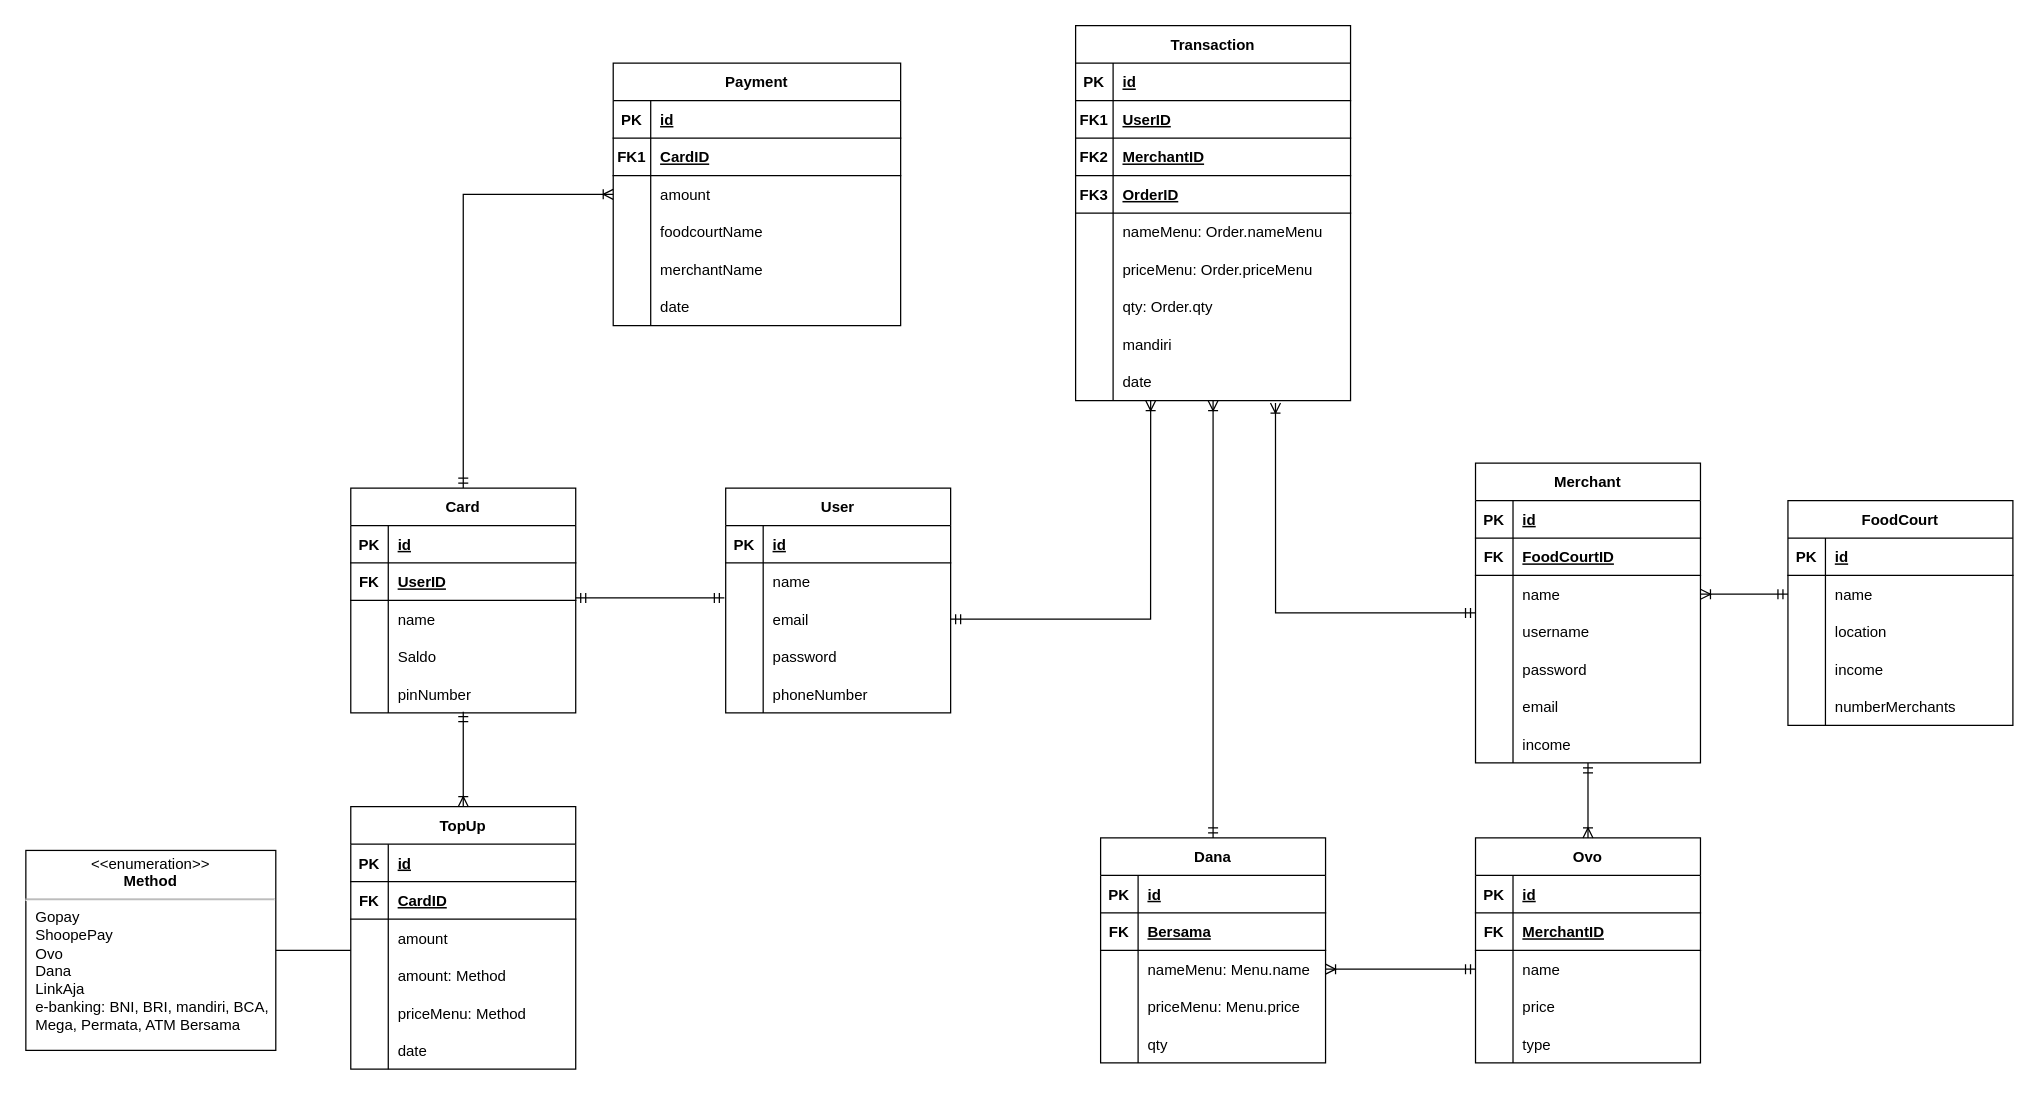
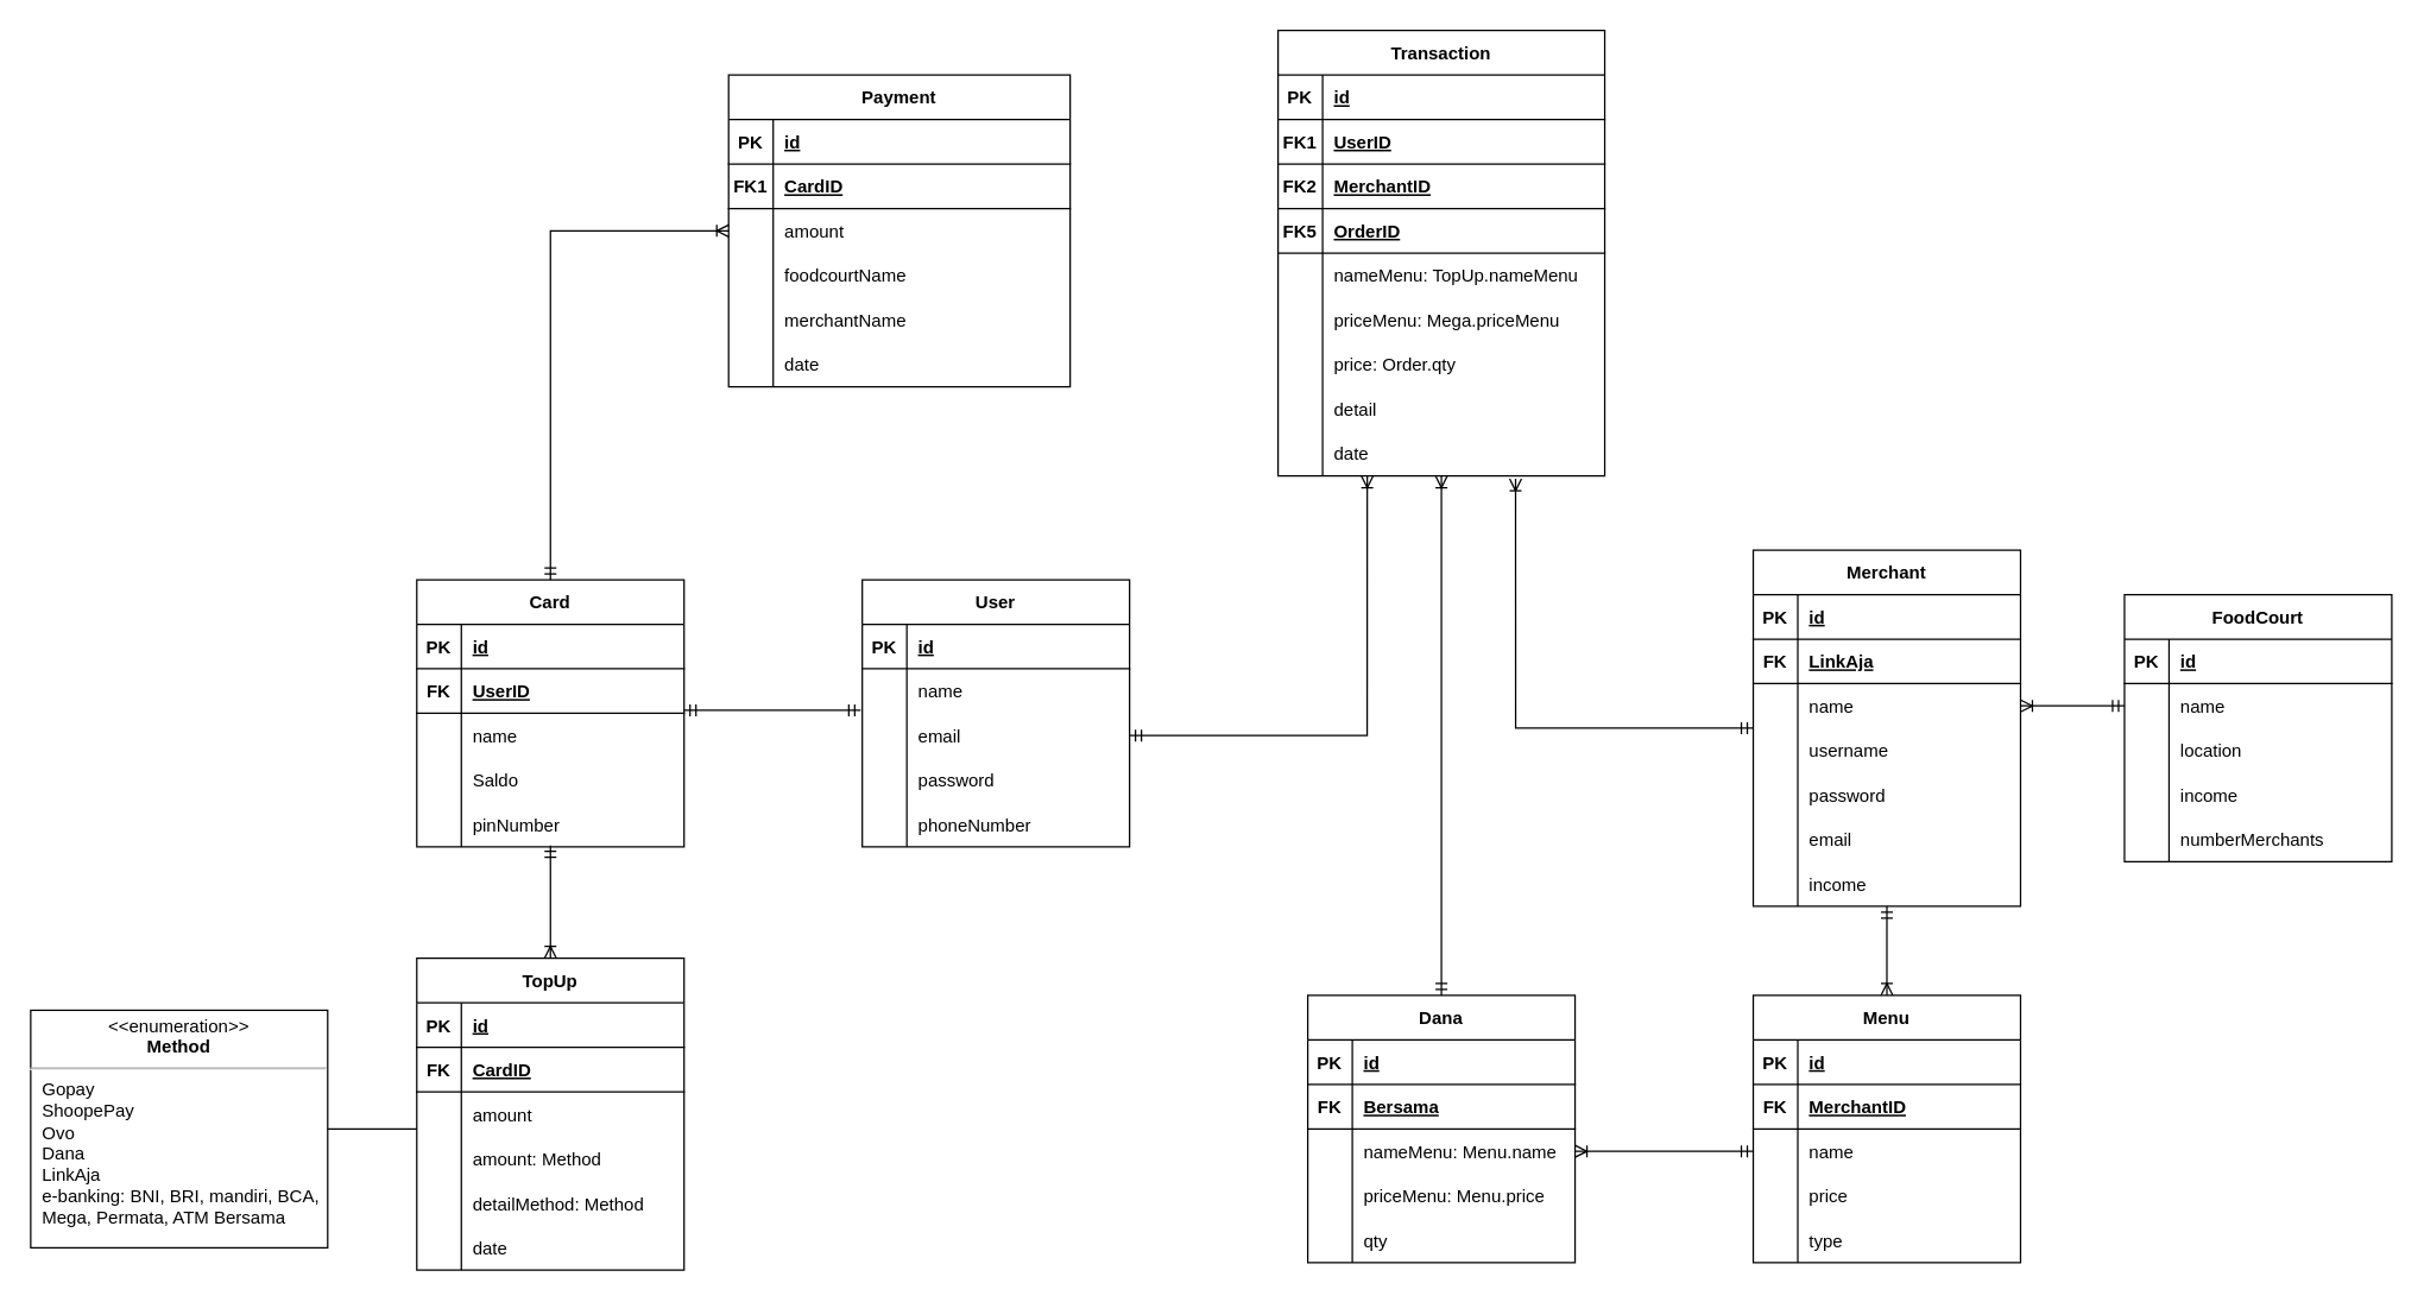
- <mxCell id="156" value="FK3" style="shape=partialRectangle;connectable=0;fillColor=none;top=0;left=0;bottom=0;right=0;fontStyle=1;overflow=hidden;" parent="155" vertex="1"><mxGeometry width="30" height="30" as="geometry"><mxRectangle width="30" height="30" as="alternateBounds" /></mxGeometry></mxCell>
+ <mxCell id="156" value="FK5" style="shape=partialRectangle;connectable=0;fillColor=none;top=0;left=0;bottom=0;right=0;fontStyle=1;overflow=hidden;" parent="155" vertex="1"><mxGeometry width="30" height="30" as="geometry"><mxRectangle width="30" height="30" as="alternateBounds" /></mxGeometry></mxCell>
- <mxCell id="160" value="nameMenu: Order.nameMenu" style="shape=partialRectangle;connectable=0;fillColor=none;top=0;left=0;bottom=0;right=0;align=left;spacingLeft=6;overflow=hidden;" parent="158" vertex="1"><mxGeometry x="30" width="190" height="30" as="geometry"><mxRectangle width="190" height="30" as="alternateBounds" /></mxGeometry></mxCell>
+ <mxCell id="160" value="nameMenu: TopUp.nameMenu" style="shape=partialRectangle;connectable=0;fillColor=none;top=0;left=0;bottom=0;right=0;align=left;spacingLeft=6;overflow=hidden;" parent="158" vertex="1"><mxGeometry x="30" width="190" height="30" as="geometry"><mxRectangle width="190" height="30" as="alternateBounds" /></mxGeometry></mxCell>
- <mxCell id="163" value="priceMenu: Order.priceMenu" style="shape=partialRectangle;connectable=0;fillColor=none;top=0;left=0;bottom=0;right=0;align=left;spacingLeft=6;overflow=hidden;" parent="161" vertex="1"><mxGeometry x="30" width="190" height="30" as="geometry"><mxRectangle width="190" height="30" as="alternateBounds" /></mxGeometry></mxCell>
+ <mxCell id="163" value="priceMenu: Mega.priceMenu" style="shape=partialRectangle;connectable=0;fillColor=none;top=0;left=0;bottom=0;right=0;align=left;spacingLeft=6;overflow=hidden;" parent="161" vertex="1"><mxGeometry x="30" width="190" height="30" as="geometry"><mxRectangle width="190" height="30" as="alternateBounds" /></mxGeometry></mxCell>
- <mxCell id="166" value="qty: Order.qty" style="shape=partialRectangle;connectable=0;fillColor=none;top=0;left=0;bottom=0;right=0;align=left;spacingLeft=6;overflow=hidden;" parent="164" vertex="1"><mxGeometry x="30" width="190" height="30" as="geometry"><mxRectangle width="190" height="30" as="alternateBounds" /></mxGeometry></mxCell>
+ <mxCell id="166" value="price: Order.qty" style="shape=partialRectangle;connectable=0;fillColor=none;top=0;left=0;bottom=0;right=0;align=left;spacingLeft=6;overflow=hidden;" parent="164" vertex="1"><mxGeometry x="30" width="190" height="30" as="geometry"><mxRectangle width="190" height="30" as="alternateBounds" /></mxGeometry></mxCell>
- <mxCell id="169" value="mandiri" style="shape=partialRectangle;connectable=0;fillColor=none;top=0;left=0;bottom=0;right=0;align=left;spacingLeft=6;overflow=hidden;" parent="167" vertex="1"><mxGeometry x="30" width="190" height="30" as="geometry"><mxRectangle width="190" height="30" as="alternateBounds" /></mxGeometry></mxCell>
+ <mxCell id="169" value="detail" style="shape=partialRectangle;connectable=0;fillColor=none;top=0;left=0;bottom=0;right=0;align=left;spacingLeft=6;overflow=hidden;" parent="167" vertex="1"><mxGeometry x="30" width="190" height="30" as="geometry"><mxRectangle width="190" height="30" as="alternateBounds" /></mxGeometry></mxCell>
- <mxCell id="110" value="FoodCourtID" style="shape=partialRectangle;connectable=0;fillColor=none;top=0;left=0;bottom=0;right=0;align=left;spacingLeft=6;fontStyle=5;overflow=hidden;" parent="108" vertex="1"><mxGeometry x="30" width="150" height="30" as="geometry"><mxRectangle width="150" height="30" as="alternateBounds" /></mxGeometry></mxCell>
+ <mxCell id="110" value="LinkAja" style="shape=partialRectangle;connectable=0;fillColor=none;top=0;left=0;bottom=0;right=0;align=left;spacingLeft=6;fontStyle=5;overflow=hidden;" parent="108" vertex="1"><mxGeometry x="30" width="150" height="30" as="geometry"><mxRectangle width="150" height="30" as="alternateBounds" /></mxGeometry></mxCell>
- <mxCell id="72" value="Ovo" style="shape=table;startSize=30;container=1;collapsible=1;childLayout=tableLayout;fixedRows=1;rowLines=0;fontStyle=1;align=center;resizeLast=1;" parent="1" vertex="1"><mxGeometry x="1180" y="670" width="180" height="180" as="geometry" /></mxCell>
+ <mxCell id="72" value="Menu" style="shape=table;startSize=30;container=1;collapsible=1;childLayout=tableLayout;fixedRows=1;rowLines=0;fontStyle=1;align=center;resizeLast=1;" parent="1" vertex="1"><mxGeometry x="1180" y="670" width="180" height="180" as="geometry" /></mxCell>
- <mxCell id="49" value="priceMenu: Method" style="shape=partialRectangle;connectable=0;fillColor=none;top=0;left=0;bottom=0;right=0;align=left;spacingLeft=6;overflow=hidden;" parent="47" vertex="1"><mxGeometry x="30" width="150" height="30" as="geometry"><mxRectangle width="150" height="30" as="alternateBounds" /></mxGeometry></mxCell>
+ <mxCell id="49" value="detailMethod: Method" style="shape=partialRectangle;connectable=0;fillColor=none;top=0;left=0;bottom=0;right=0;align=left;spacingLeft=6;overflow=hidden;" parent="47" vertex="1"><mxGeometry x="30" width="150" height="30" as="geometry"><mxRectangle width="150" height="30" as="alternateBounds" /></mxGeometry></mxCell>
